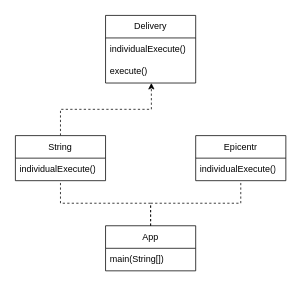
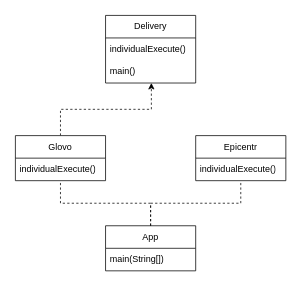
- <mxCell id="4" value="execute()" style="text;strokeColor=none;fillColor=none;align=left;verticalAlign=middle;spacingLeft=4;spacingRight=4;overflow=hidden;points=[[0,0.5],[1,0.5]];portConstraint=eastwest;rotatable=0;whiteSpace=wrap;html=1;" vertex="1" parent="2"><mxGeometry y="60" width="120" height="30" as="geometry" /></mxCell>
+ <mxCell id="4" value="main()" style="text;strokeColor=none;fillColor=none;align=left;verticalAlign=middle;spacingLeft=4;spacingRight=4;overflow=hidden;points=[[0,0.5],[1,0.5]];portConstraint=eastwest;rotatable=0;whiteSpace=wrap;html=1;" vertex="1" parent="2"><mxGeometry y="60" width="120" height="30" as="geometry" /></mxCell>
- <mxCell id="8" value="String" style="swimlane;fontStyle=0;childLayout=stackLayout;horizontal=1;startSize=30;horizontalStack=0;resizeParent=1;resizeParentMax=0;resizeLast=0;collapsible=1;marginBottom=0;whiteSpace=wrap;html=1;" vertex="1" parent="1"><mxGeometry x="20" y="180" width="120" height="60" as="geometry" /></mxCell>
+ <mxCell id="8" value="Glovo" style="swimlane;fontStyle=0;childLayout=stackLayout;horizontal=1;startSize=30;horizontalStack=0;resizeParent=1;resizeParentMax=0;resizeLast=0;collapsible=1;marginBottom=0;whiteSpace=wrap;html=1;" vertex="1" parent="1"><mxGeometry x="20" y="180" width="120" height="60" as="geometry" /></mxCell>
